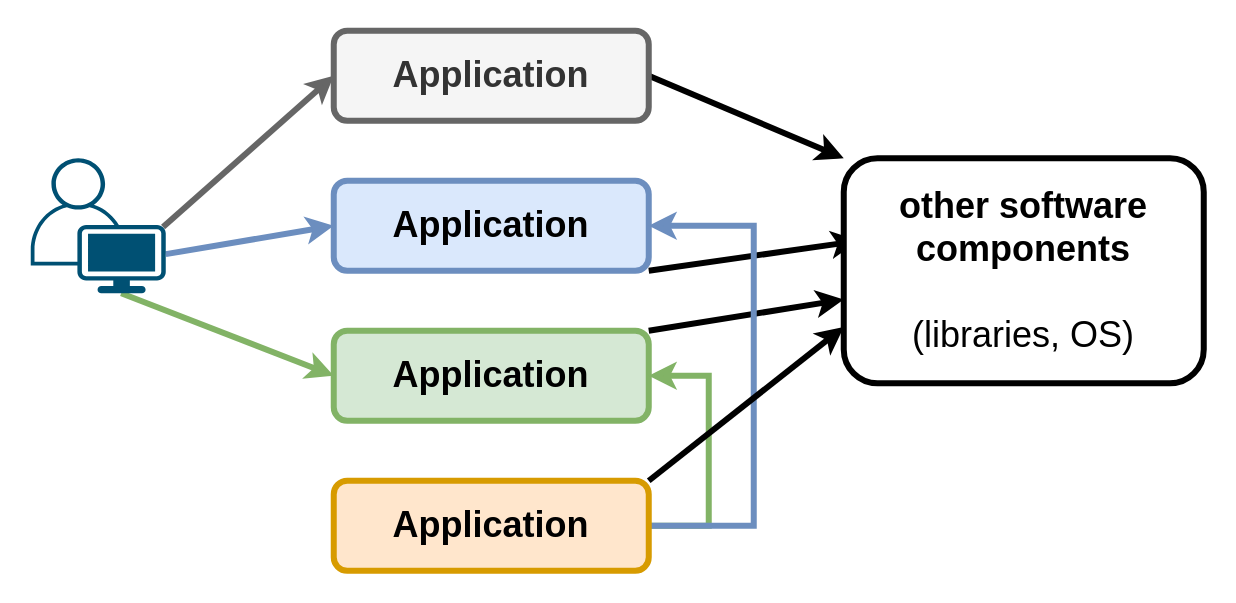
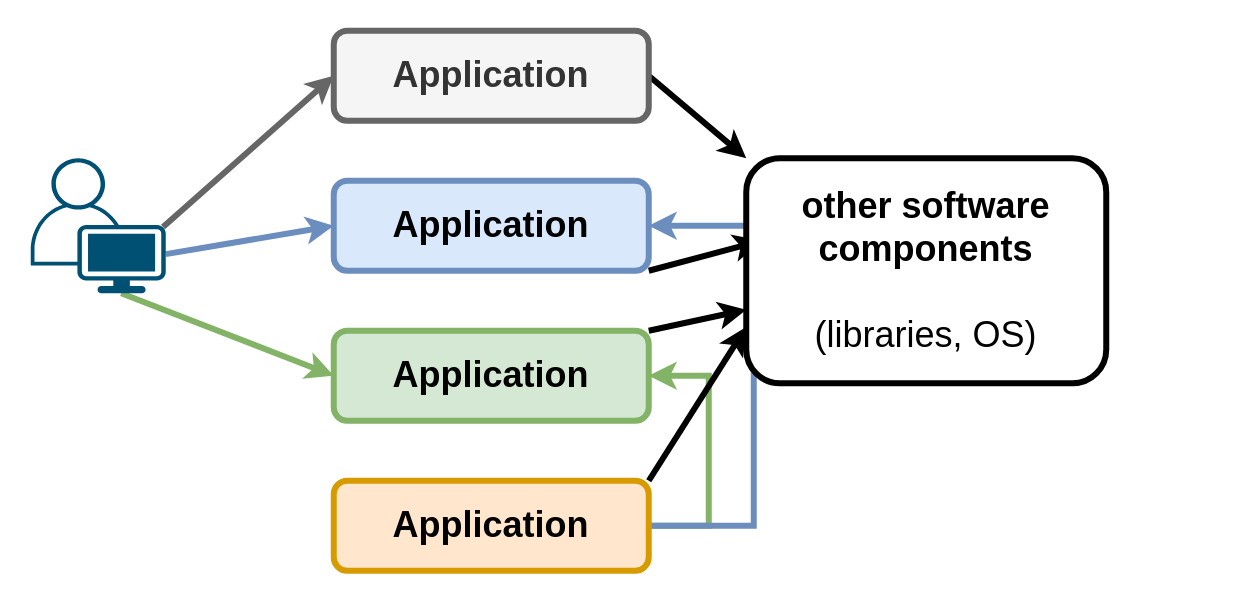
- <mxCell id="16" value="&lt;b&gt;other software components&lt;br&gt;&lt;/b&gt;&lt;br&gt;(libraries, OS)" style="rounded=1;whiteSpace=wrap;html=1;strokeWidth=4;fontSize=24;" vertex="1" parent="1"><mxGeometry x="562" y="105" width="240" height="150" as="geometry" /></mxCell>
+ <mxCell id="16" value="&lt;b&gt;other software components&lt;br&gt;&lt;/b&gt;&lt;br&gt;(libraries, OS)" style="rounded=1;whiteSpace=wrap;html=1;strokeWidth=4;fontSize=24;" vertex="1" parent="1"><mxGeometry x="497" y="105" width="240" height="150" as="geometry" /></mxCell>
